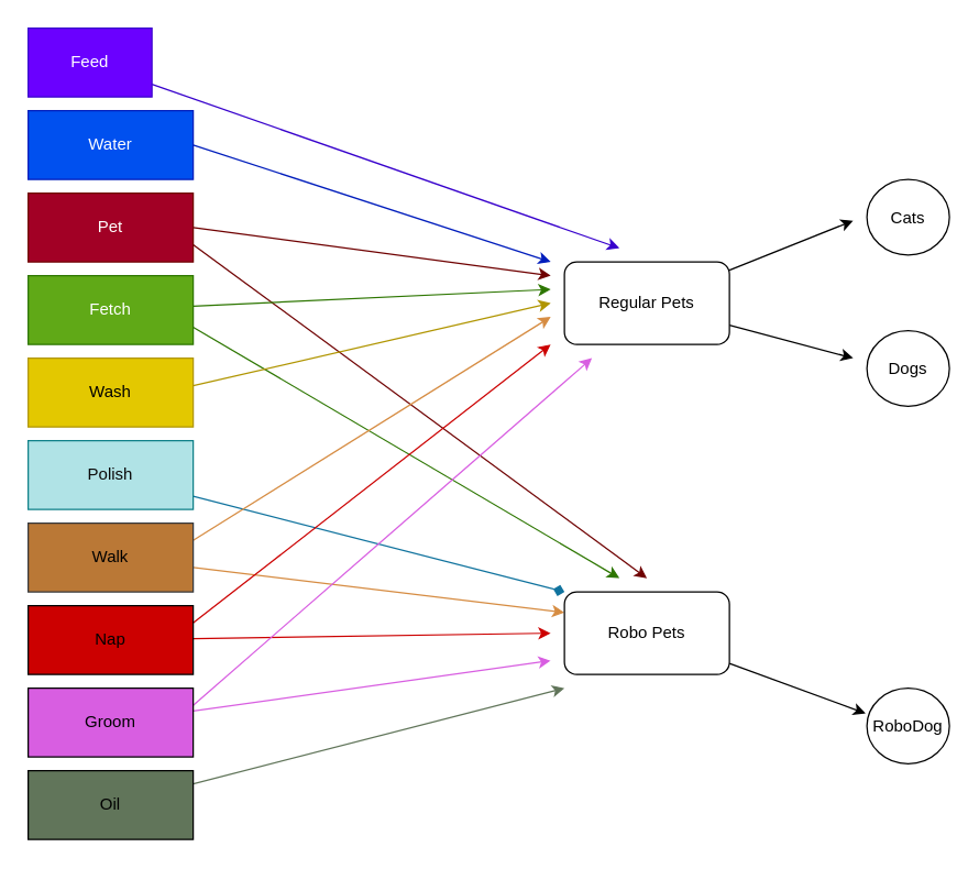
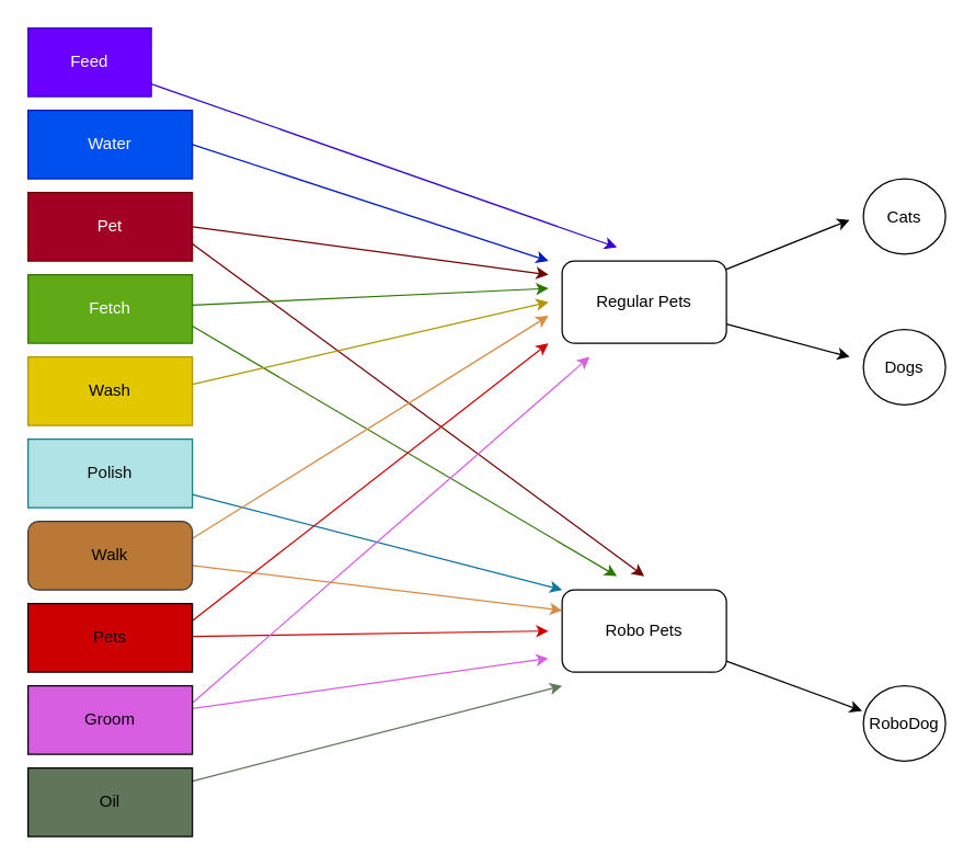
- <mxCell id="18" value="Walk" style="whiteSpace=wrap;html=1;fillColor=#ba7836;strokeColor=#36393d;" vertex="1" parent="1"><mxGeometry x="20" y="380" width="120" height="50" as="geometry" /></mxCell>
+ <mxCell id="18" value="Walk" style="whiteSpace=wrap;html=1;fillColor=#ba7836;strokeColor=#36393d;rounded=1;" vertex="1" parent="1"><mxGeometry x="20" y="380" width="120" height="50" as="geometry" /></mxCell>
- <mxCell id="14" style="edgeStyle=none;html=1;entryX=0;entryY=0;entryDx=0;entryDy=0;fillColor=#b1ddf0;strokeColor=#10739e;endArrow=diamond;" edge="1" parent="1" source="15" target="31"><mxGeometry relative="1" as="geometry" /></mxCell>
+ <mxCell id="14" style="edgeStyle=none;html=1;entryX=0;entryY=0;entryDx=0;entryDy=0;fillColor=#b1ddf0;strokeColor=#10739e;" edge="1" parent="1" source="15" target="31"><mxGeometry relative="1" as="geometry" /></mxCell>
- <mxCell id="21" value="Nap" style="whiteSpace=wrap;html=1;fillColor=#CC0000;" vertex="1" parent="1"><mxGeometry x="20" y="440" width="120" height="50" as="geometry" /></mxCell>
+ <mxCell id="21" value="Pets" style="whiteSpace=wrap;html=1;fillColor=#CC0000;" vertex="1" parent="1"><mxGeometry x="20" y="440" width="120" height="50" as="geometry" /></mxCell>
